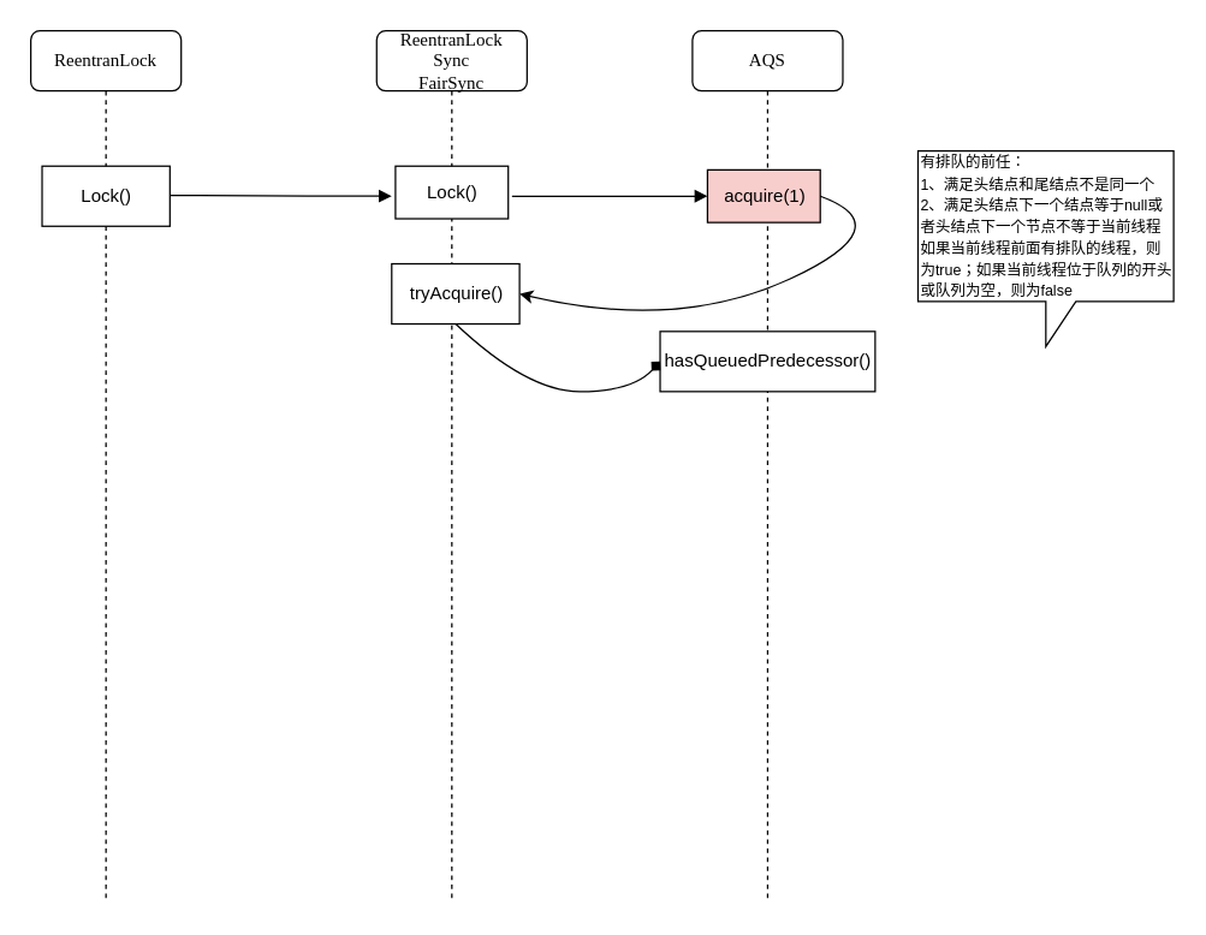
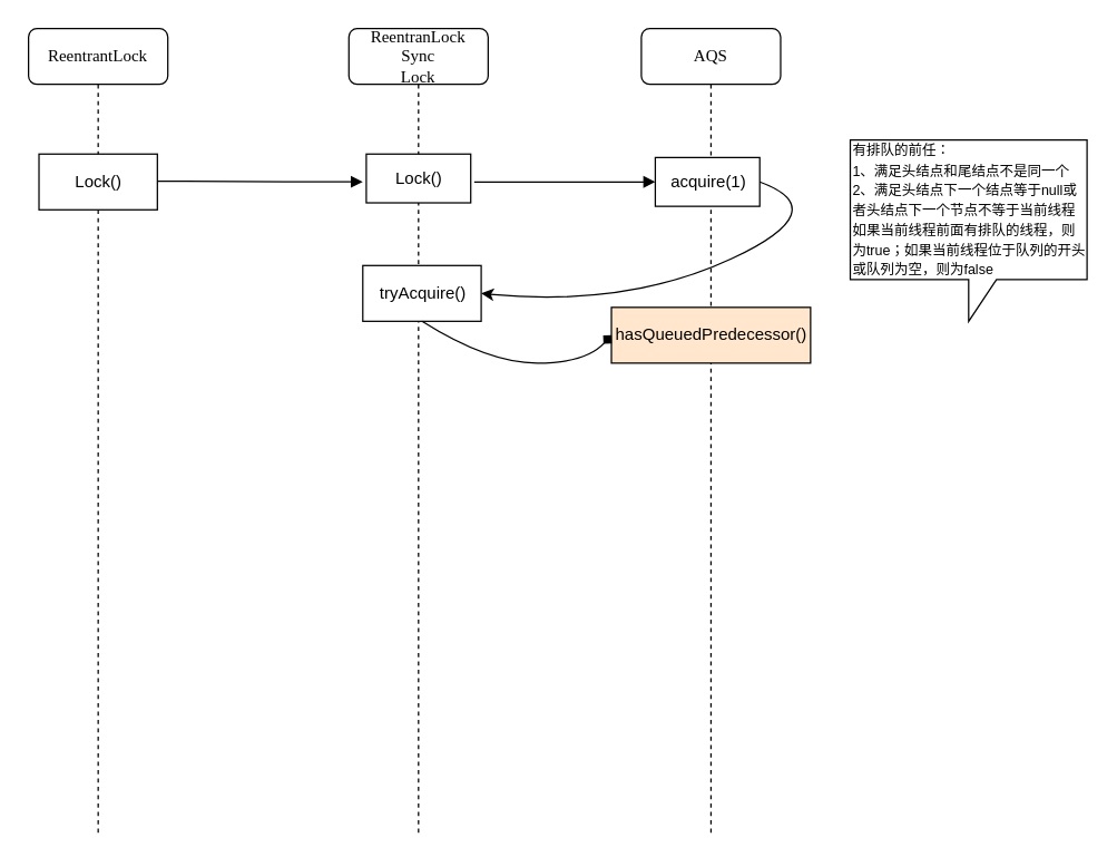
- <mxCell id="7" value="ReentranLock" style="shape=umlLifeline;perimeter=lifelinePerimeter;whiteSpace=wrap;html=1;container=1;collapsible=0;recursiveResize=0;outlineConnect=0;rounded=1;shadow=0;comic=0;labelBackgroundColor=none;strokeWidth=1;fontFamily=Verdana;fontSize=12;align=center;" parent="1" vertex="1"><mxGeometry x="20" y="20" width="100" height="580" as="geometry" /></mxCell>
+ <mxCell id="7" value="ReentrantLock" style="shape=umlLifeline;perimeter=lifelinePerimeter;whiteSpace=wrap;html=1;container=1;collapsible=0;recursiveResize=0;outlineConnect=0;rounded=1;shadow=0;comic=0;labelBackgroundColor=none;strokeWidth=1;fontFamily=Verdana;fontSize=12;align=center;" parent="1" vertex="1"><mxGeometry x="20" y="20" width="100" height="580" as="geometry" /></mxCell>
- <mxCell id="4" value="ReentranLock&lt;br&gt;Sync&lt;br&gt;FairSync" style="shape=umlLifeline;perimeter=lifelinePerimeter;whiteSpace=wrap;html=1;container=1;collapsible=0;recursiveResize=0;outlineConnect=0;rounded=1;shadow=0;comic=0;labelBackgroundColor=none;strokeWidth=1;fontFamily=Verdana;fontSize=12;align=center;" parent="1" vertex="1"><mxGeometry x="250" y="20" width="100" height="580" as="geometry" /></mxCell>
+ <mxCell id="4" value="ReentranLock&lt;br&gt;Sync&lt;br&gt;Lock" style="shape=umlLifeline;perimeter=lifelinePerimeter;whiteSpace=wrap;html=1;container=1;collapsible=0;recursiveResize=0;outlineConnect=0;rounded=1;shadow=0;comic=0;labelBackgroundColor=none;strokeWidth=1;fontFamily=Verdana;fontSize=12;align=center;" parent="1" vertex="1"><mxGeometry x="250" y="20" width="100" height="580" as="geometry" /></mxCell>
- <mxCell id="3" value="acquire(1)" style="html=1;fillColor=#f8cecc;" vertex="1" parent="2"><mxGeometry x="10" y="92.5" width="75" height="35" as="geometry" /></mxCell>
+ <mxCell id="3" value="acquire(1)" style="html=1;" vertex="1" parent="2"><mxGeometry x="10" y="92.5" width="75" height="35" as="geometry" /></mxCell>
- <mxCell id="10" value="tryAcquire()" style="html=1;" vertex="1" parent="1"><mxGeometry x="260" y="175" width="85" height="40" as="geometry" /></mxCell>
+ <mxCell id="10" value="tryAcquire()" style="html=1;" vertex="1" parent="1"><mxGeometry x="260" y="190" width="85" height="40" as="geometry" /></mxCell>
- <mxCell id="12" value="hasQueuedPredecessor()" style="html=1;" vertex="1" parent="1"><mxGeometry x="438.5" y="220" width="143" height="40" as="geometry" /></mxCell>
+ <mxCell id="12" value="hasQueuedPredecessor()" style="html=1;fillColor=#ffe6cc;" vertex="1" parent="1"><mxGeometry x="438.5" y="220" width="143" height="40" as="geometry" /></mxCell>
